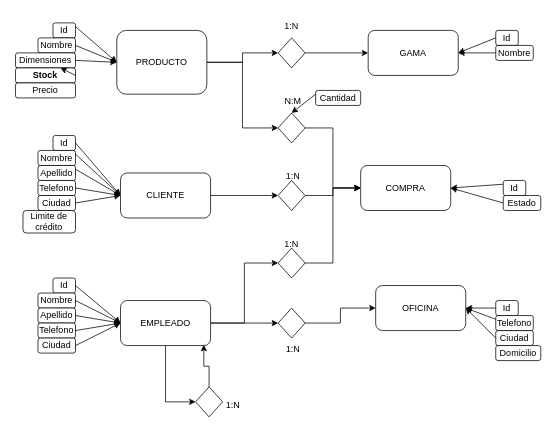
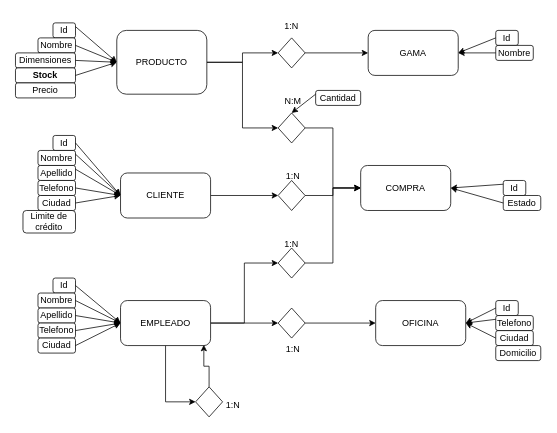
- <mxCell id="52" value="" style="endArrow=classic;html=1;rounded=0;exitX=1;exitY=0.5;exitDx=0;exitDy=0;" edge="1" parent="1" source="8" target="7"><mxGeometry width="50" height="50" relative="1" as="geometry"><mxPoint x="110" y="100" as="sourcePoint" /><mxPoint x="165" y="80" as="targetPoint" /></mxGeometry></mxCell>
+ <mxCell id="52" value="" style="endArrow=classic;html=1;rounded=0;entryX=0;entryY=0.5;entryDx=0;entryDy=0;exitX=1;exitY=0.5;exitDx=0;exitDy=0;" edge="1" parent="1" source="8" target="4"><mxGeometry width="50" height="50" relative="1" as="geometry"><mxPoint x="110" y="100" as="sourcePoint" /><mxPoint x="165" y="80" as="targetPoint" /></mxGeometry></mxCell>
- <mxCell id="32" value="OFICINA" style="rounded=1;whiteSpace=wrap;html=1;" vertex="1" parent="1"><mxGeometry x="500" y="380" width="120" height="60" as="geometry" /></mxCell>
+ <mxCell id="32" value="OFICINA" style="rounded=1;whiteSpace=wrap;html=1;" vertex="1" parent="1"><mxGeometry x="500" y="400" width="120" height="60" as="geometry" /></mxCell>
